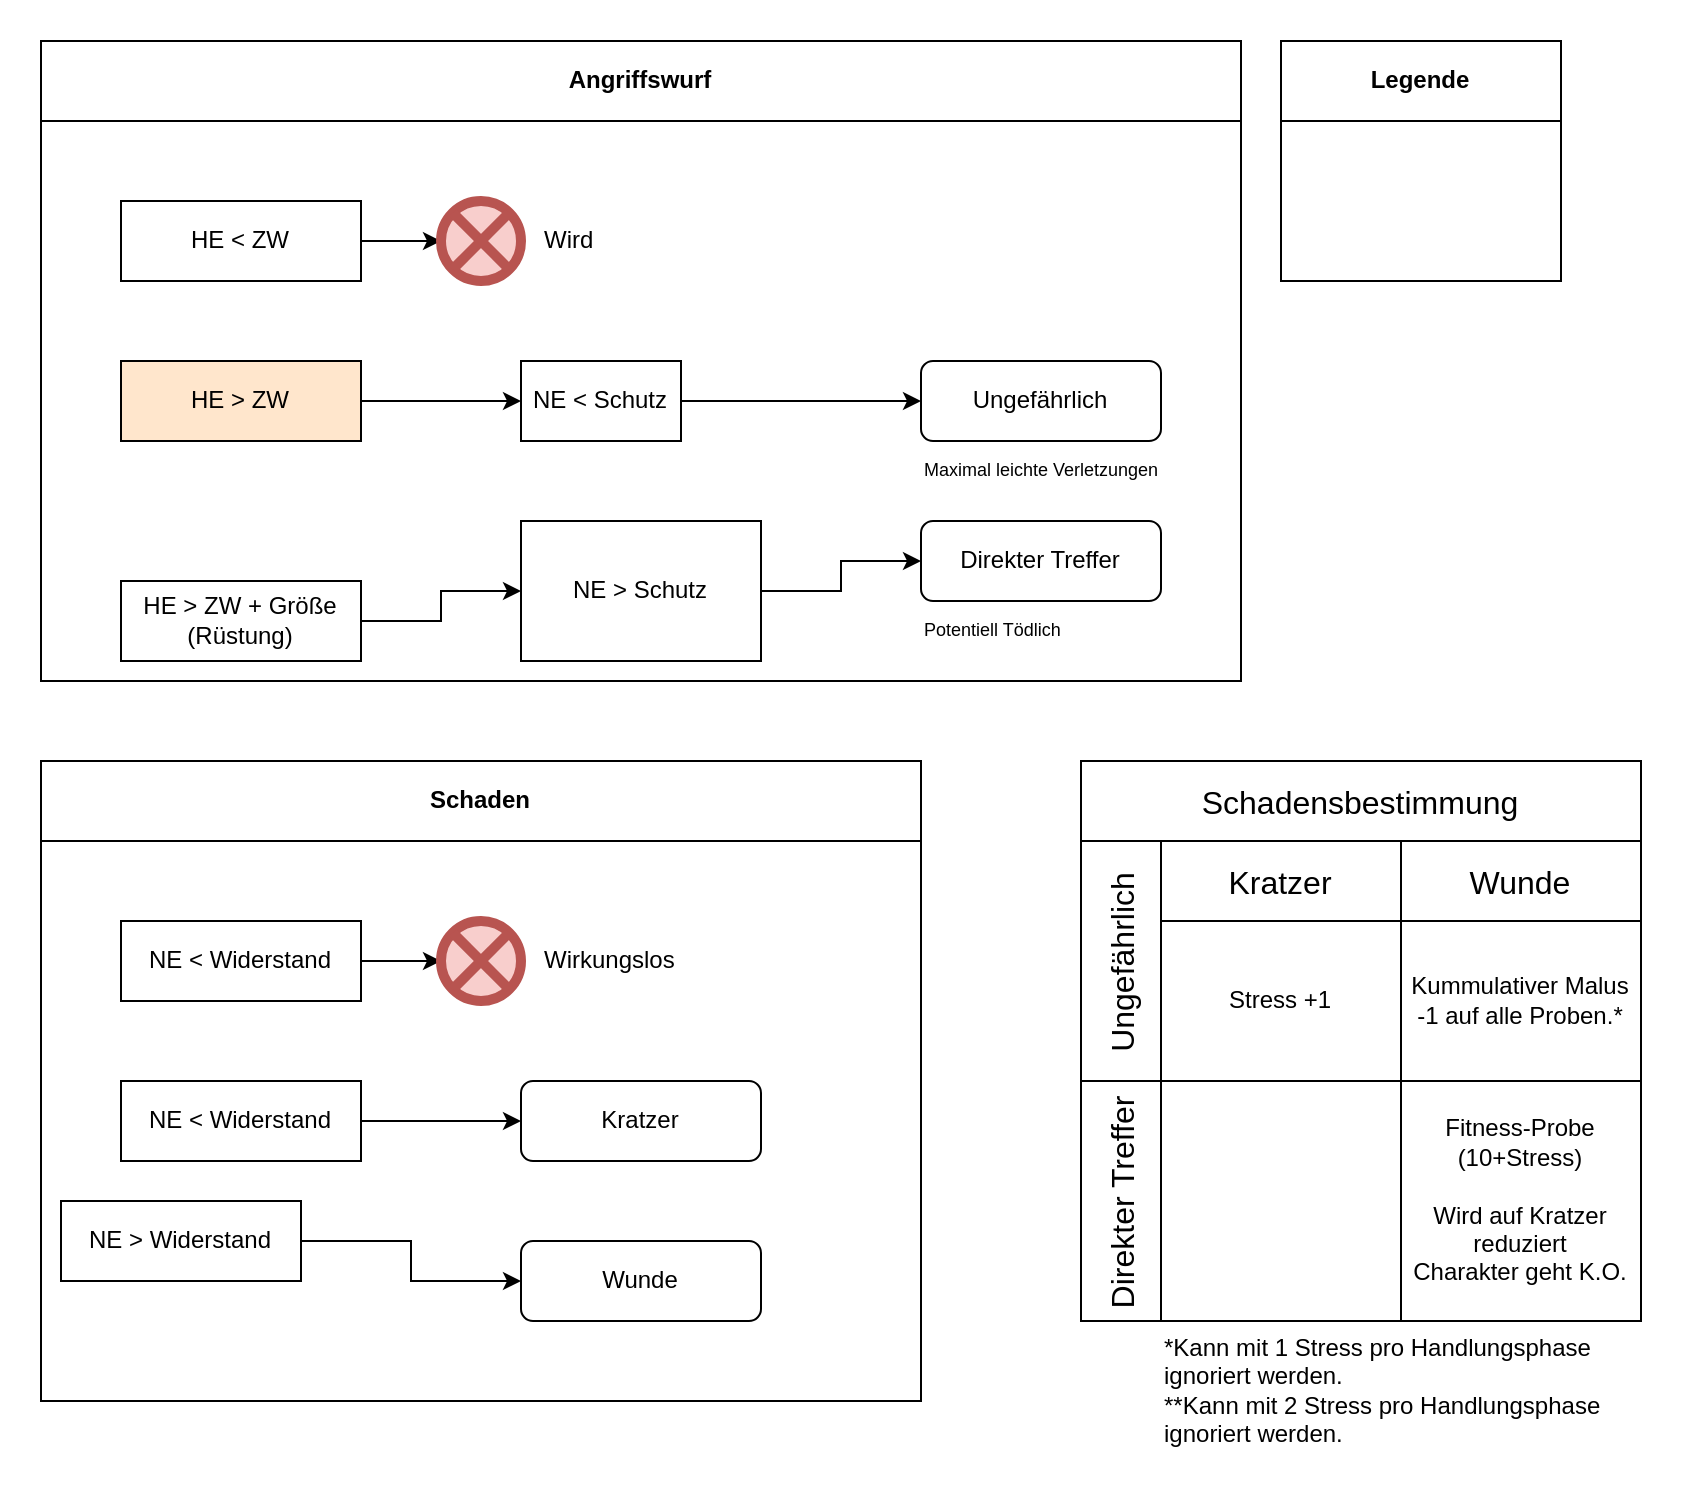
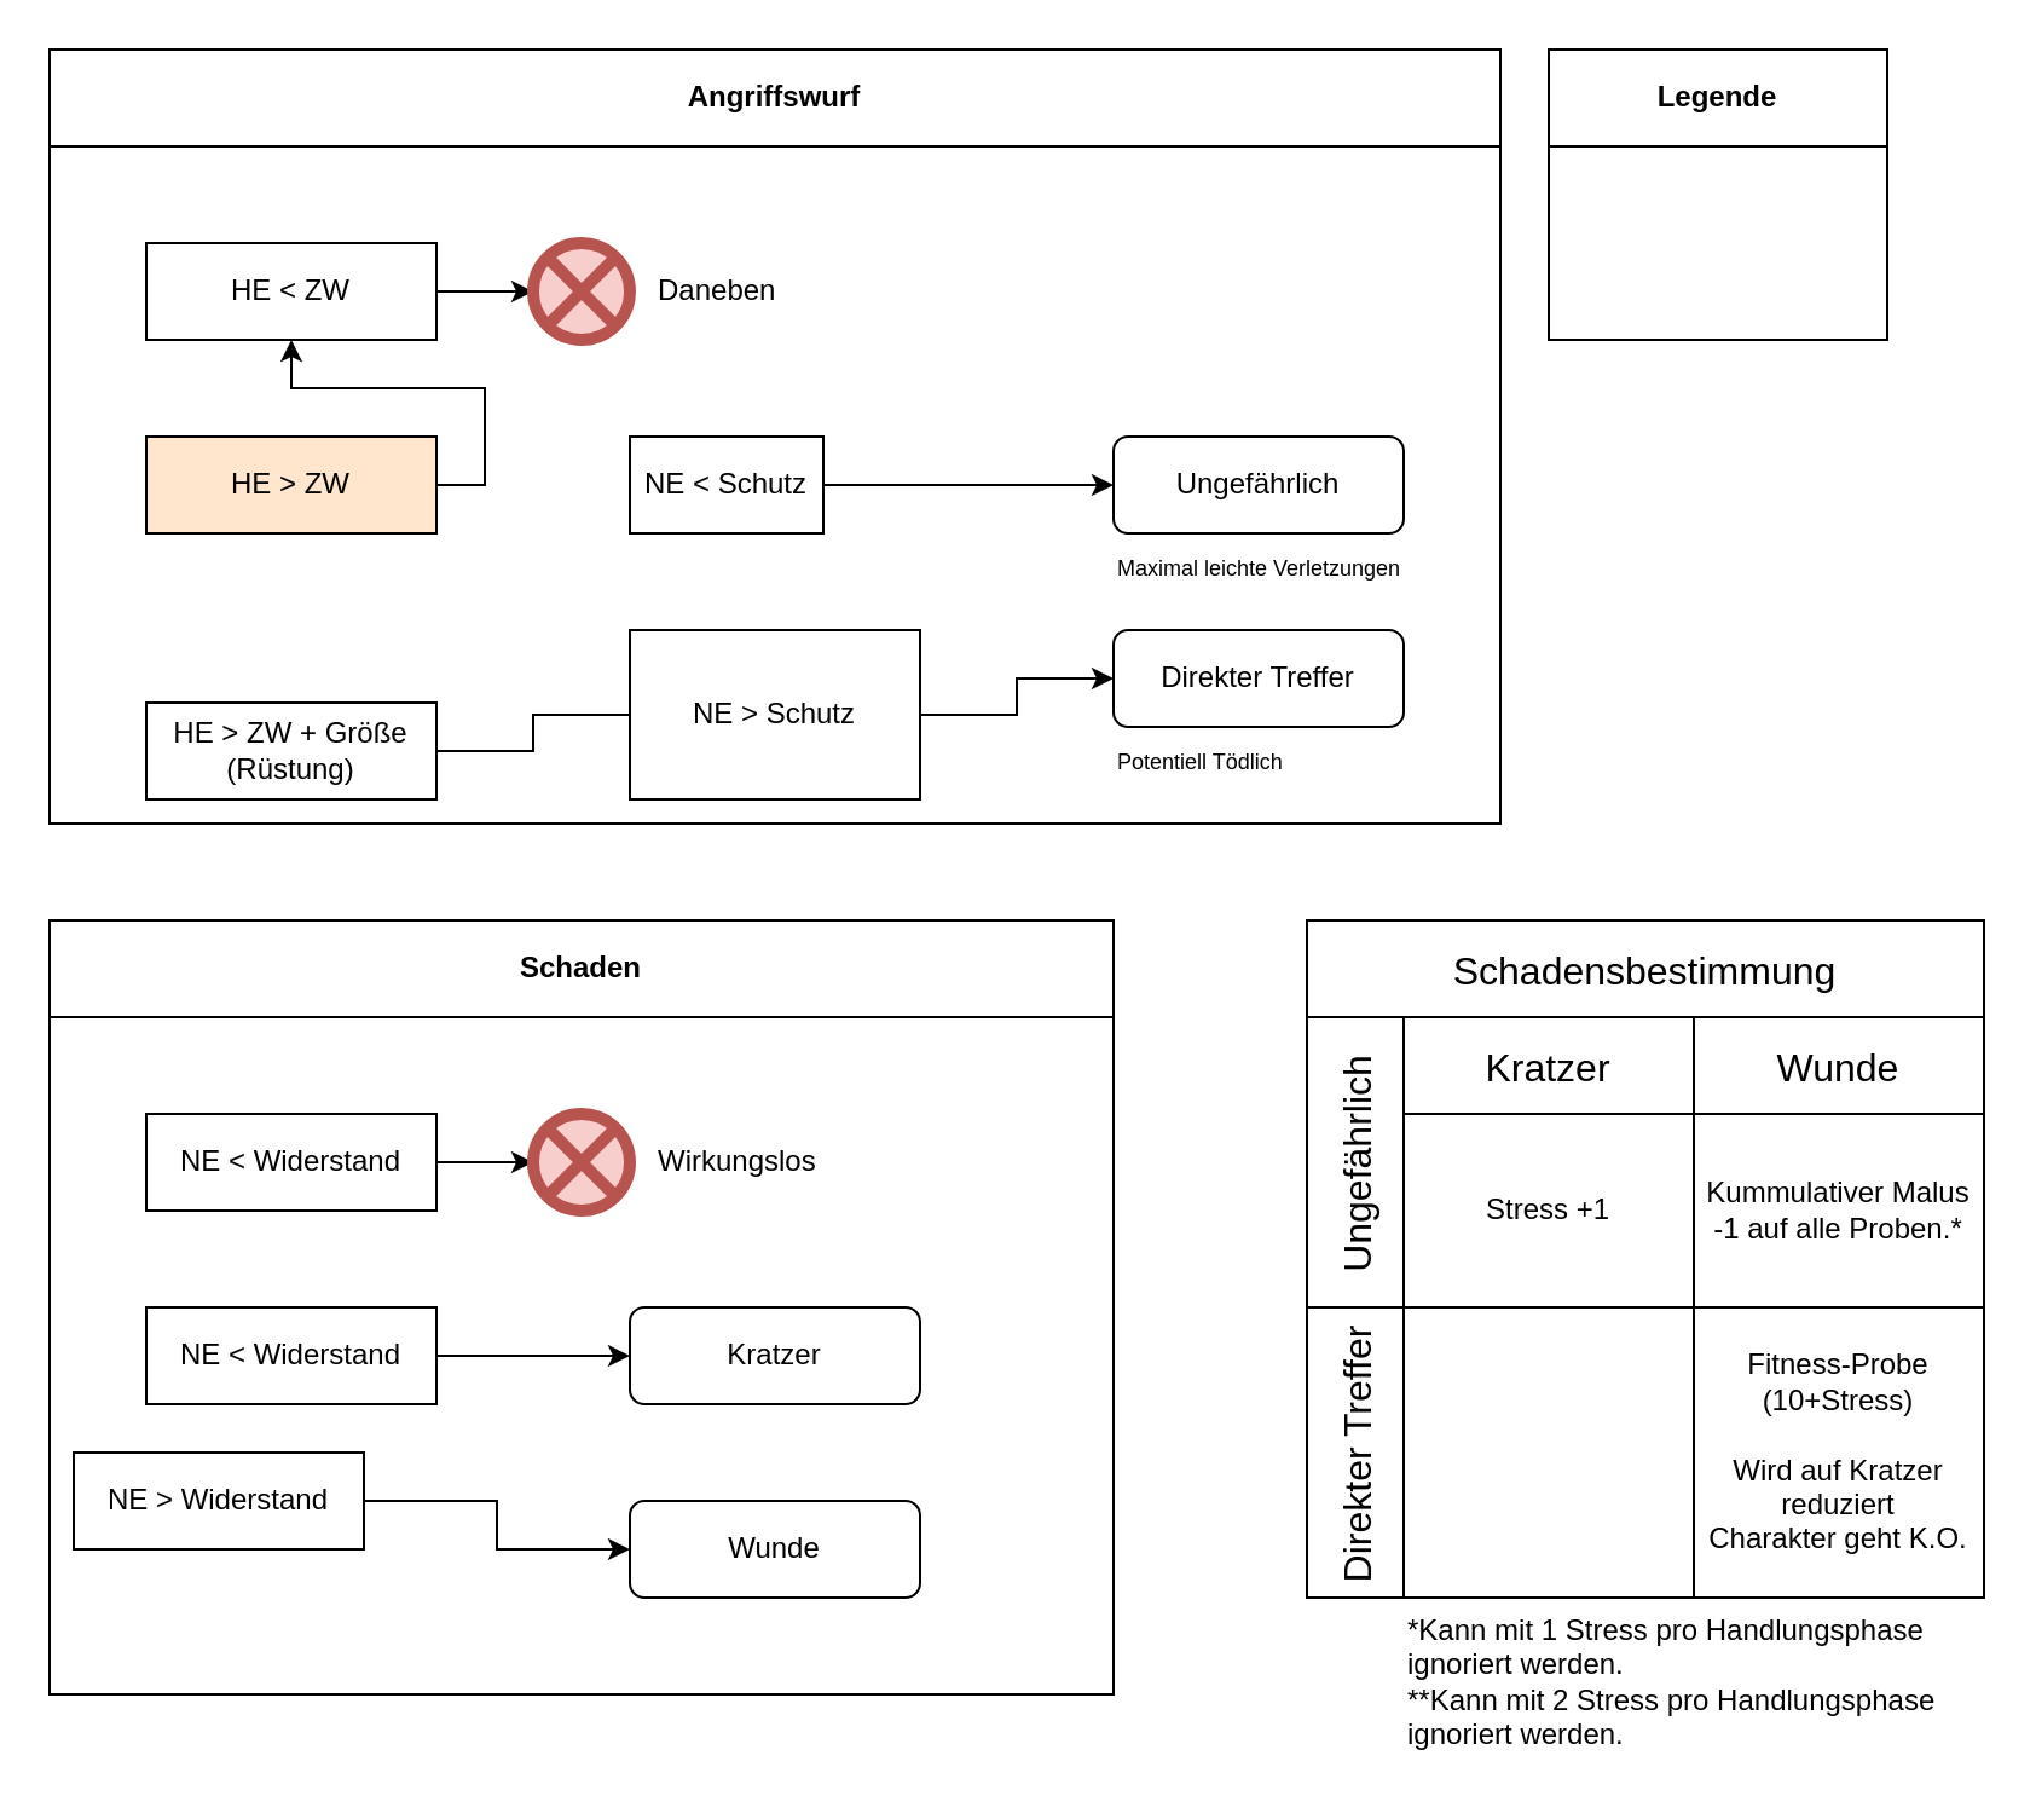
- <mxCell id="16" value="Wird" style="text;html=1;align=left;verticalAlign=middle;whiteSpace=wrap;rounded=0;" vertex="1" parent="2"><mxGeometry x="250" y="80" width="80" height="40" as="geometry" /></mxCell>
+ <mxCell id="16" value="Daneben" style="text;html=1;align=left;verticalAlign=middle;whiteSpace=wrap;rounded=0;" vertex="1" parent="2"><mxGeometry x="250" y="80" width="80" height="40" as="geometry" /></mxCell>
- <mxCell id="5" style="edgeStyle=orthogonalEdgeStyle;rounded=0;orthogonalLoop=1;jettySize=auto;html=1;exitX=1;exitY=0.5;exitDx=0;exitDy=0;" edge="1" source="6" target="11" parent="2"><mxGeometry relative="1" as="geometry" /></mxCell>
+ <mxCell id="5" style="edgeStyle=orthogonalEdgeStyle;rounded=0;orthogonalLoop=1;jettySize=auto;html=1;exitX=1;exitY=0.5;exitDx=0;exitDy=0;" edge="1" source="6" target="4" parent="2"><mxGeometry relative="1" as="geometry" /></mxCell>
- <mxCell id="7" style="edgeStyle=orthogonalEdgeStyle;rounded=0;orthogonalLoop=1;jettySize=auto;html=1;exitX=1;exitY=0.5;exitDx=0;exitDy=0;" edge="1" source="8" target="13" parent="2"><mxGeometry relative="1" as="geometry" /></mxCell>
+ <mxCell id="7" style="edgeStyle=orthogonalEdgeStyle;rounded=0;orthogonalLoop=1;jettySize=auto;html=1;exitX=1;exitY=0.5;exitDx=0;exitDy=0;endArrow=none;" edge="1" source="8" target="13" parent="2"><mxGeometry relative="1" as="geometry" /></mxCell>
